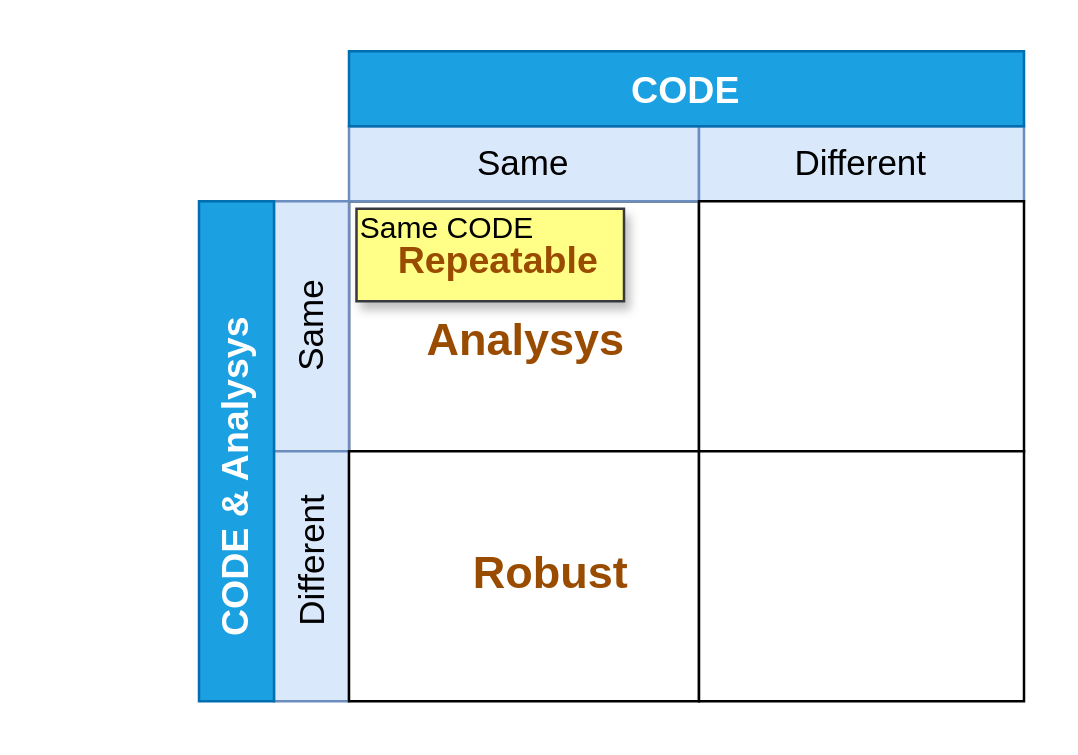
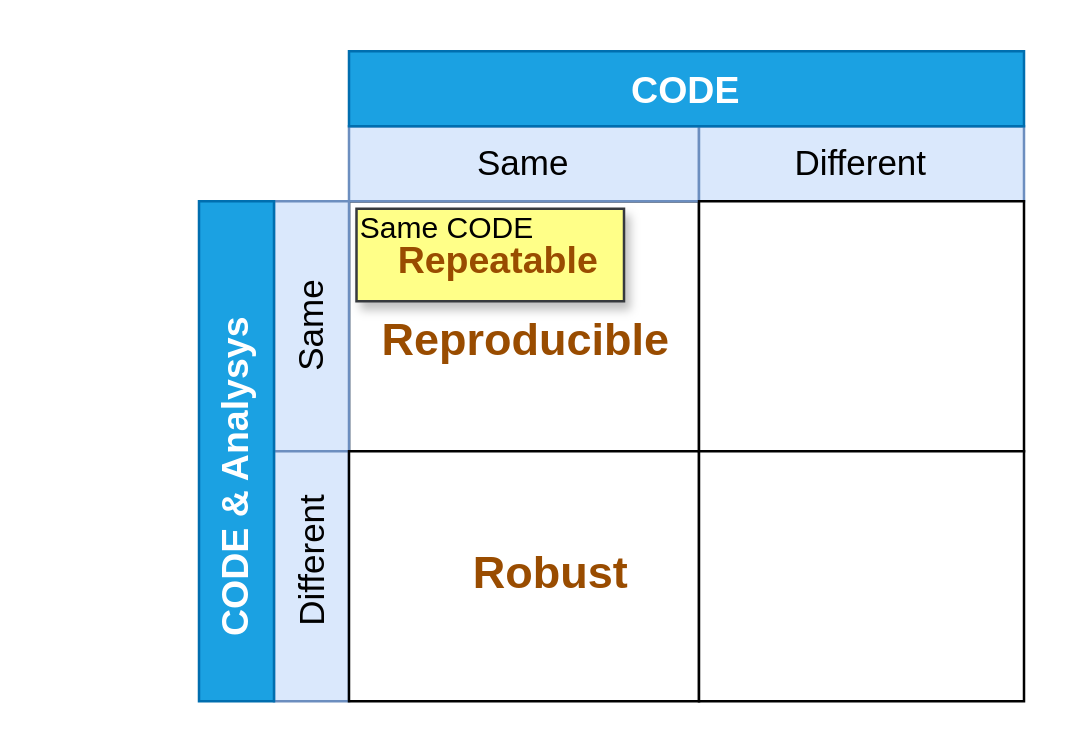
- <mxCell id="11" value="Analysys" style="text;html=1;align=center;verticalAlign=middle;whiteSpace=wrap;rounded=0;fontStyle=1;fontColor=#994C00;fontSize=18;" parent="1" vertex="1"><mxGeometry x="150" y="121" width="120" height="30" as="geometry" /></mxCell>
+ <mxCell id="11" value="Reproducible" style="text;html=1;align=center;verticalAlign=middle;whiteSpace=wrap;rounded=0;fontStyle=1;fontColor=#994C00;fontSize=18;" parent="1" vertex="1"><mxGeometry x="150" y="121" width="120" height="30" as="geometry" /></mxCell>
